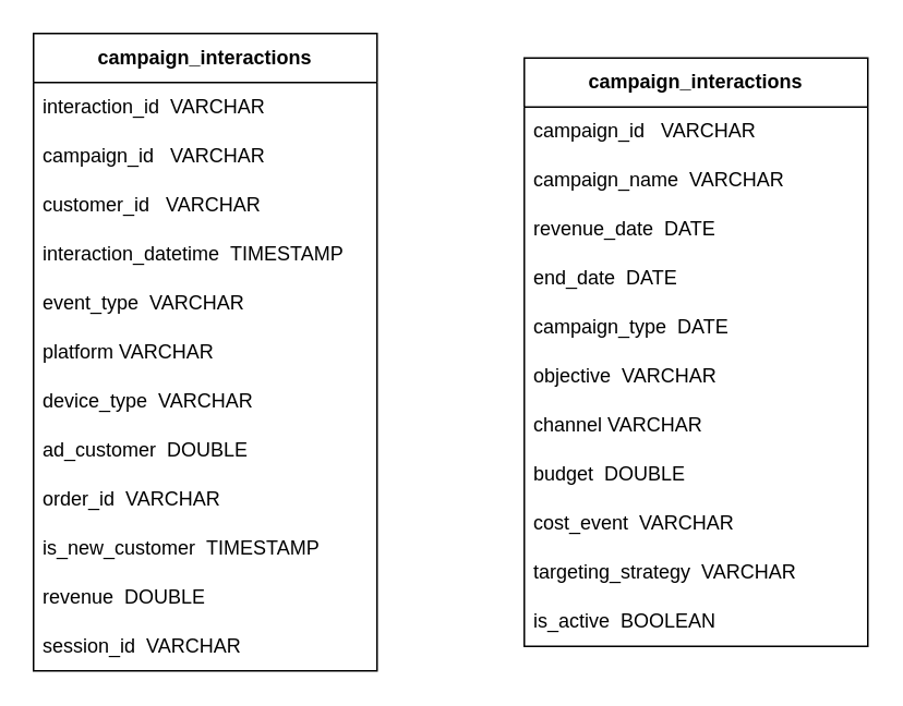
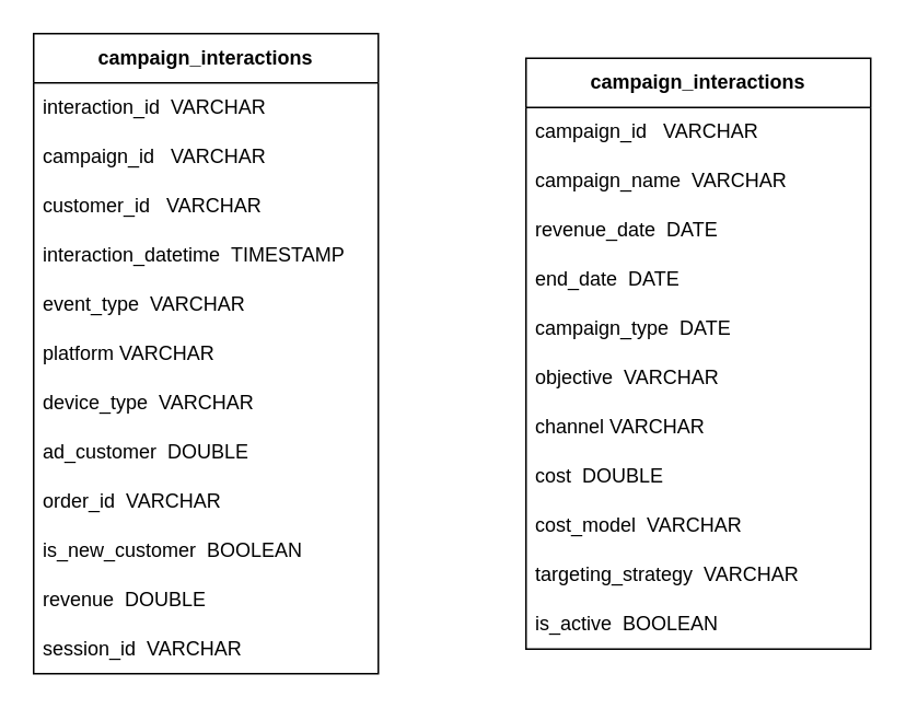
- <mxCell id="23" value="budget&amp;nbsp; DOUBLE" style="text;strokeColor=none;fillColor=none;align=left;verticalAlign=middle;spacingLeft=4;spacingRight=4;overflow=hidden;points=[[0,0.5],[1,0.5]];portConstraint=eastwest;rotatable=0;whiteSpace=wrap;html=1;" vertex="1" parent="15"><mxGeometry y="240" width="210" height="30" as="geometry" /></mxCell>
+ <mxCell id="23" value="cost&amp;nbsp; DOUBLE" style="text;strokeColor=none;fillColor=none;align=left;verticalAlign=middle;spacingLeft=4;spacingRight=4;overflow=hidden;points=[[0,0.5],[1,0.5]];portConstraint=eastwest;rotatable=0;whiteSpace=wrap;html=1;" vertex="1" parent="15"><mxGeometry y="240" width="210" height="30" as="geometry" /></mxCell>
- <mxCell id="24" value="cost_event&amp;nbsp; VARCHAR" style="text;strokeColor=none;fillColor=none;align=left;verticalAlign=middle;spacingLeft=4;spacingRight=4;overflow=hidden;points=[[0,0.5],[1,0.5]];portConstraint=eastwest;rotatable=0;whiteSpace=wrap;html=1;" vertex="1" parent="15"><mxGeometry y="270" width="210" height="30" as="geometry" /></mxCell>
+ <mxCell id="24" value="cost_model&amp;nbsp; VARCHAR" style="text;strokeColor=none;fillColor=none;align=left;verticalAlign=middle;spacingLeft=4;spacingRight=4;overflow=hidden;points=[[0,0.5],[1,0.5]];portConstraint=eastwest;rotatable=0;whiteSpace=wrap;html=1;" vertex="1" parent="15"><mxGeometry y="270" width="210" height="30" as="geometry" /></mxCell>
- <mxCell id="12" value="is_new_customer&amp;nbsp;&amp;nbsp;TIMESTAMP" style="text;strokeColor=none;fillColor=none;align=left;verticalAlign=middle;spacingLeft=4;spacingRight=4;overflow=hidden;points=[[0,0.5],[1,0.5]];portConstraint=eastwest;rotatable=0;whiteSpace=wrap;html=1;" vertex="1" parent="2"><mxGeometry y="300" width="210" height="30" as="geometry" /></mxCell>
+ <mxCell id="12" value="is_new_customer&amp;nbsp;&amp;nbsp;BOOLEAN" style="text;strokeColor=none;fillColor=none;align=left;verticalAlign=middle;spacingLeft=4;spacingRight=4;overflow=hidden;points=[[0,0.5],[1,0.5]];portConstraint=eastwest;rotatable=0;whiteSpace=wrap;html=1;" vertex="1" parent="2"><mxGeometry y="300" width="210" height="30" as="geometry" /></mxCell>
